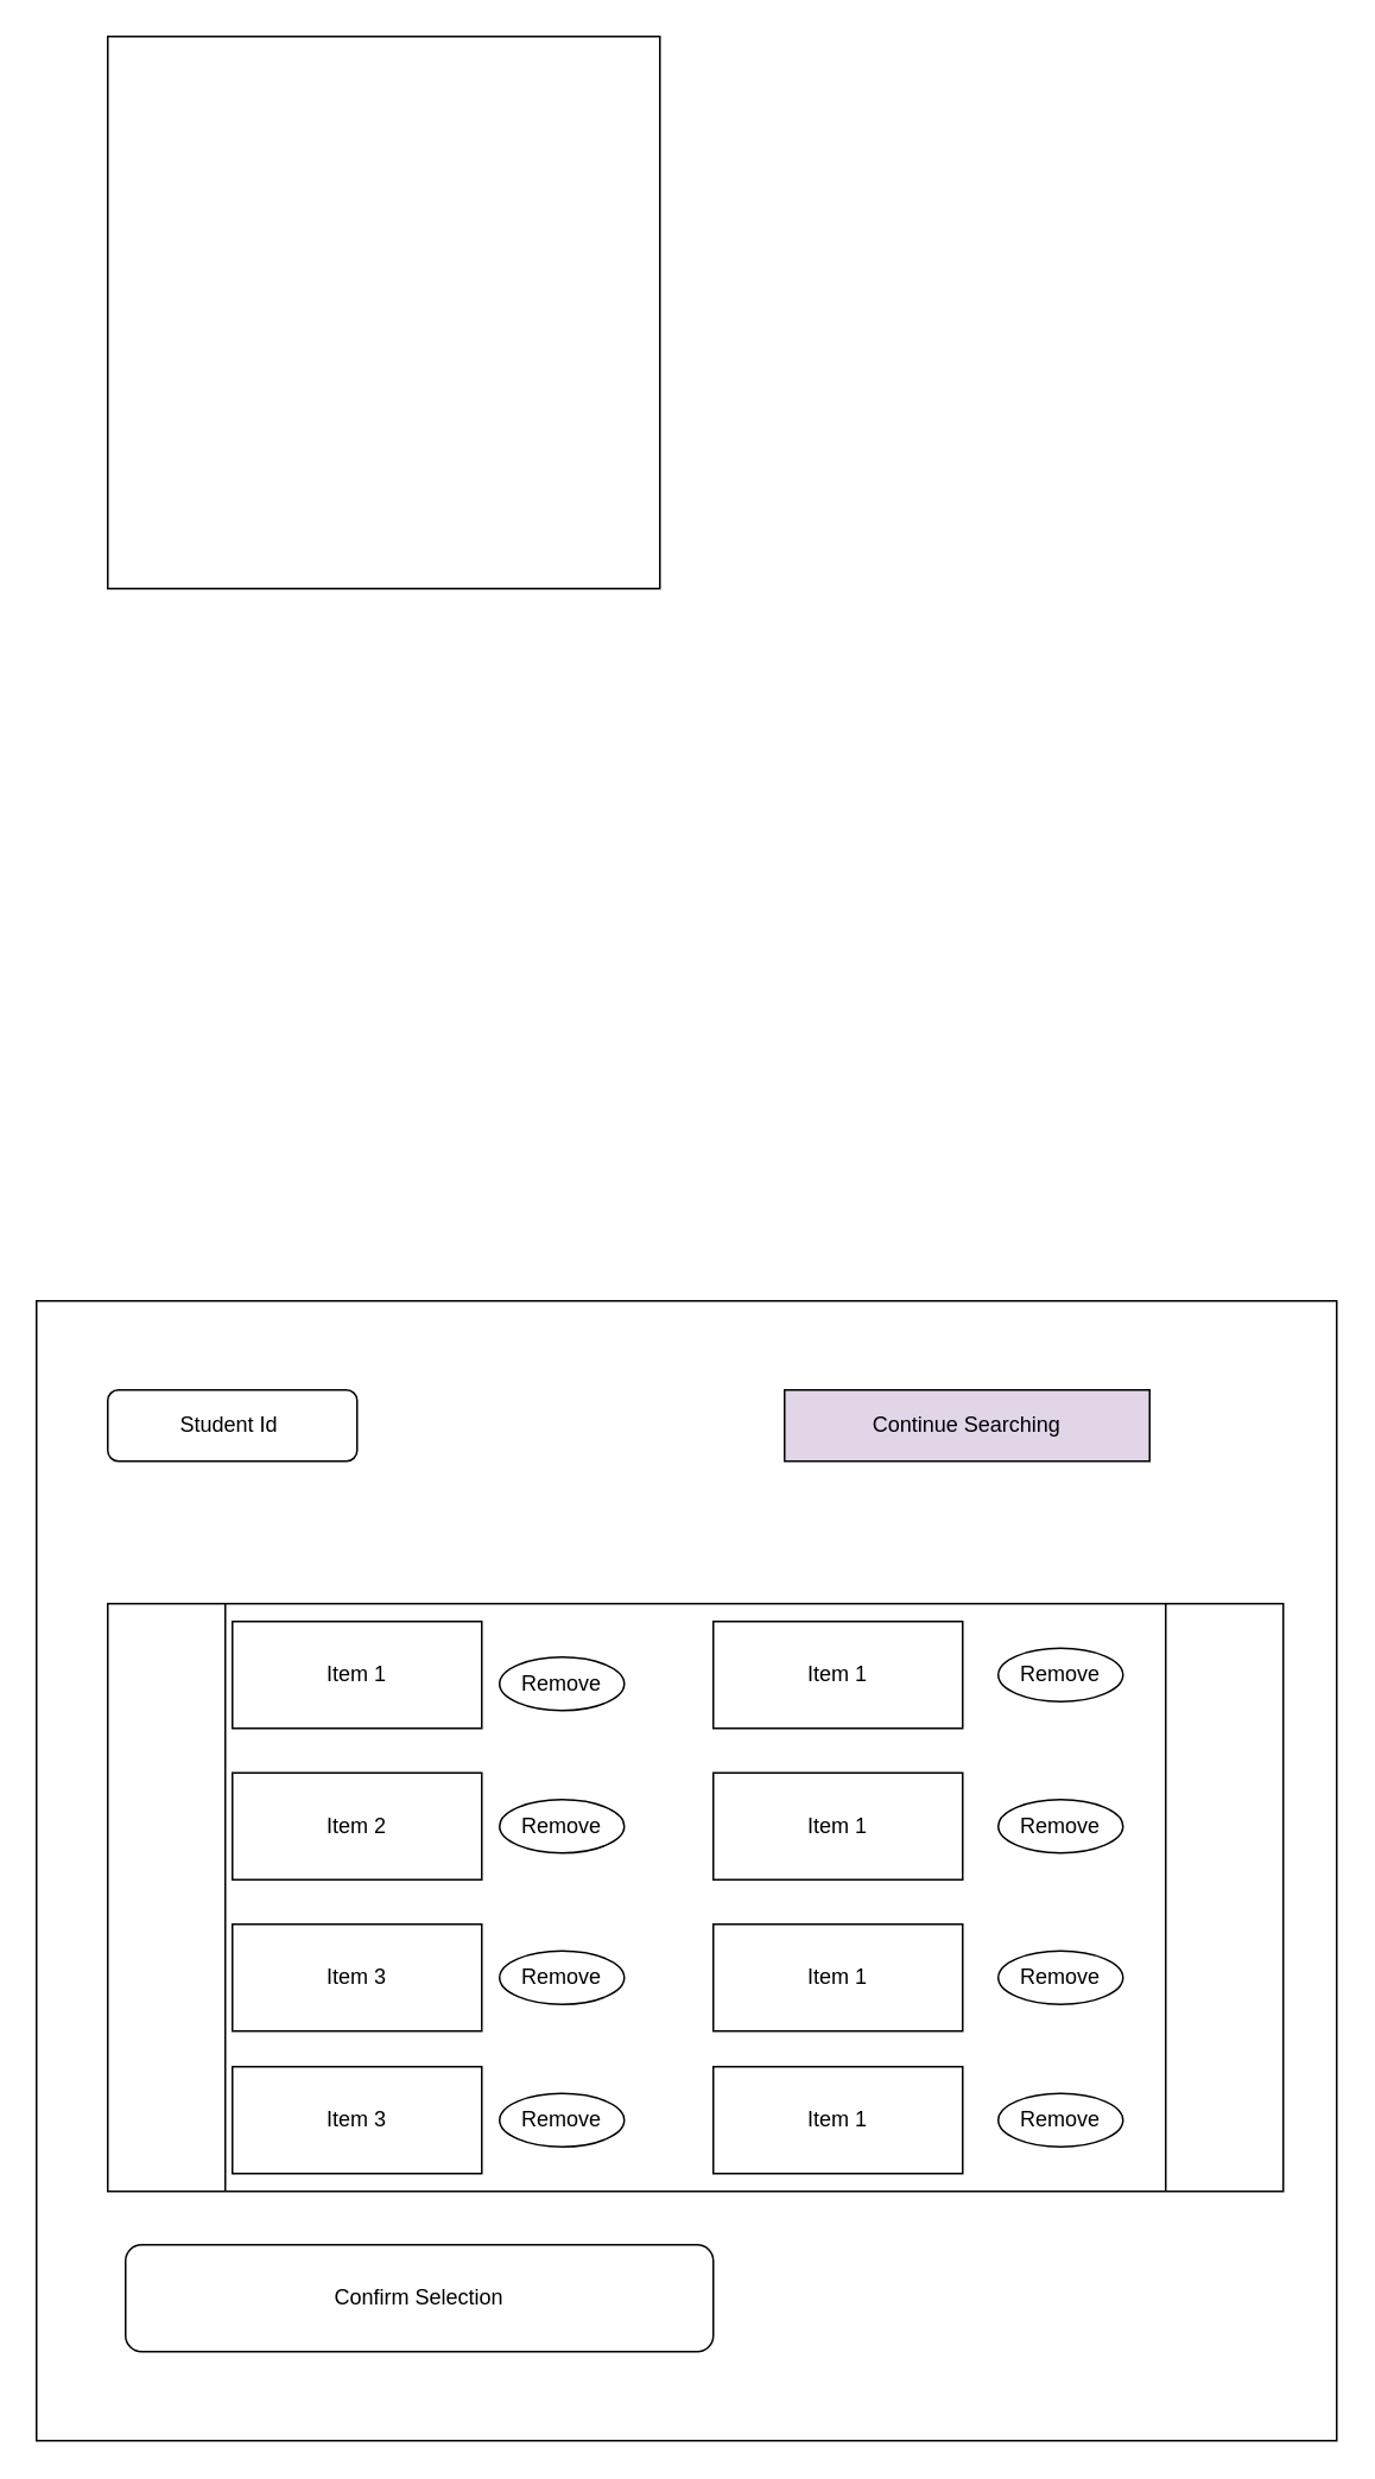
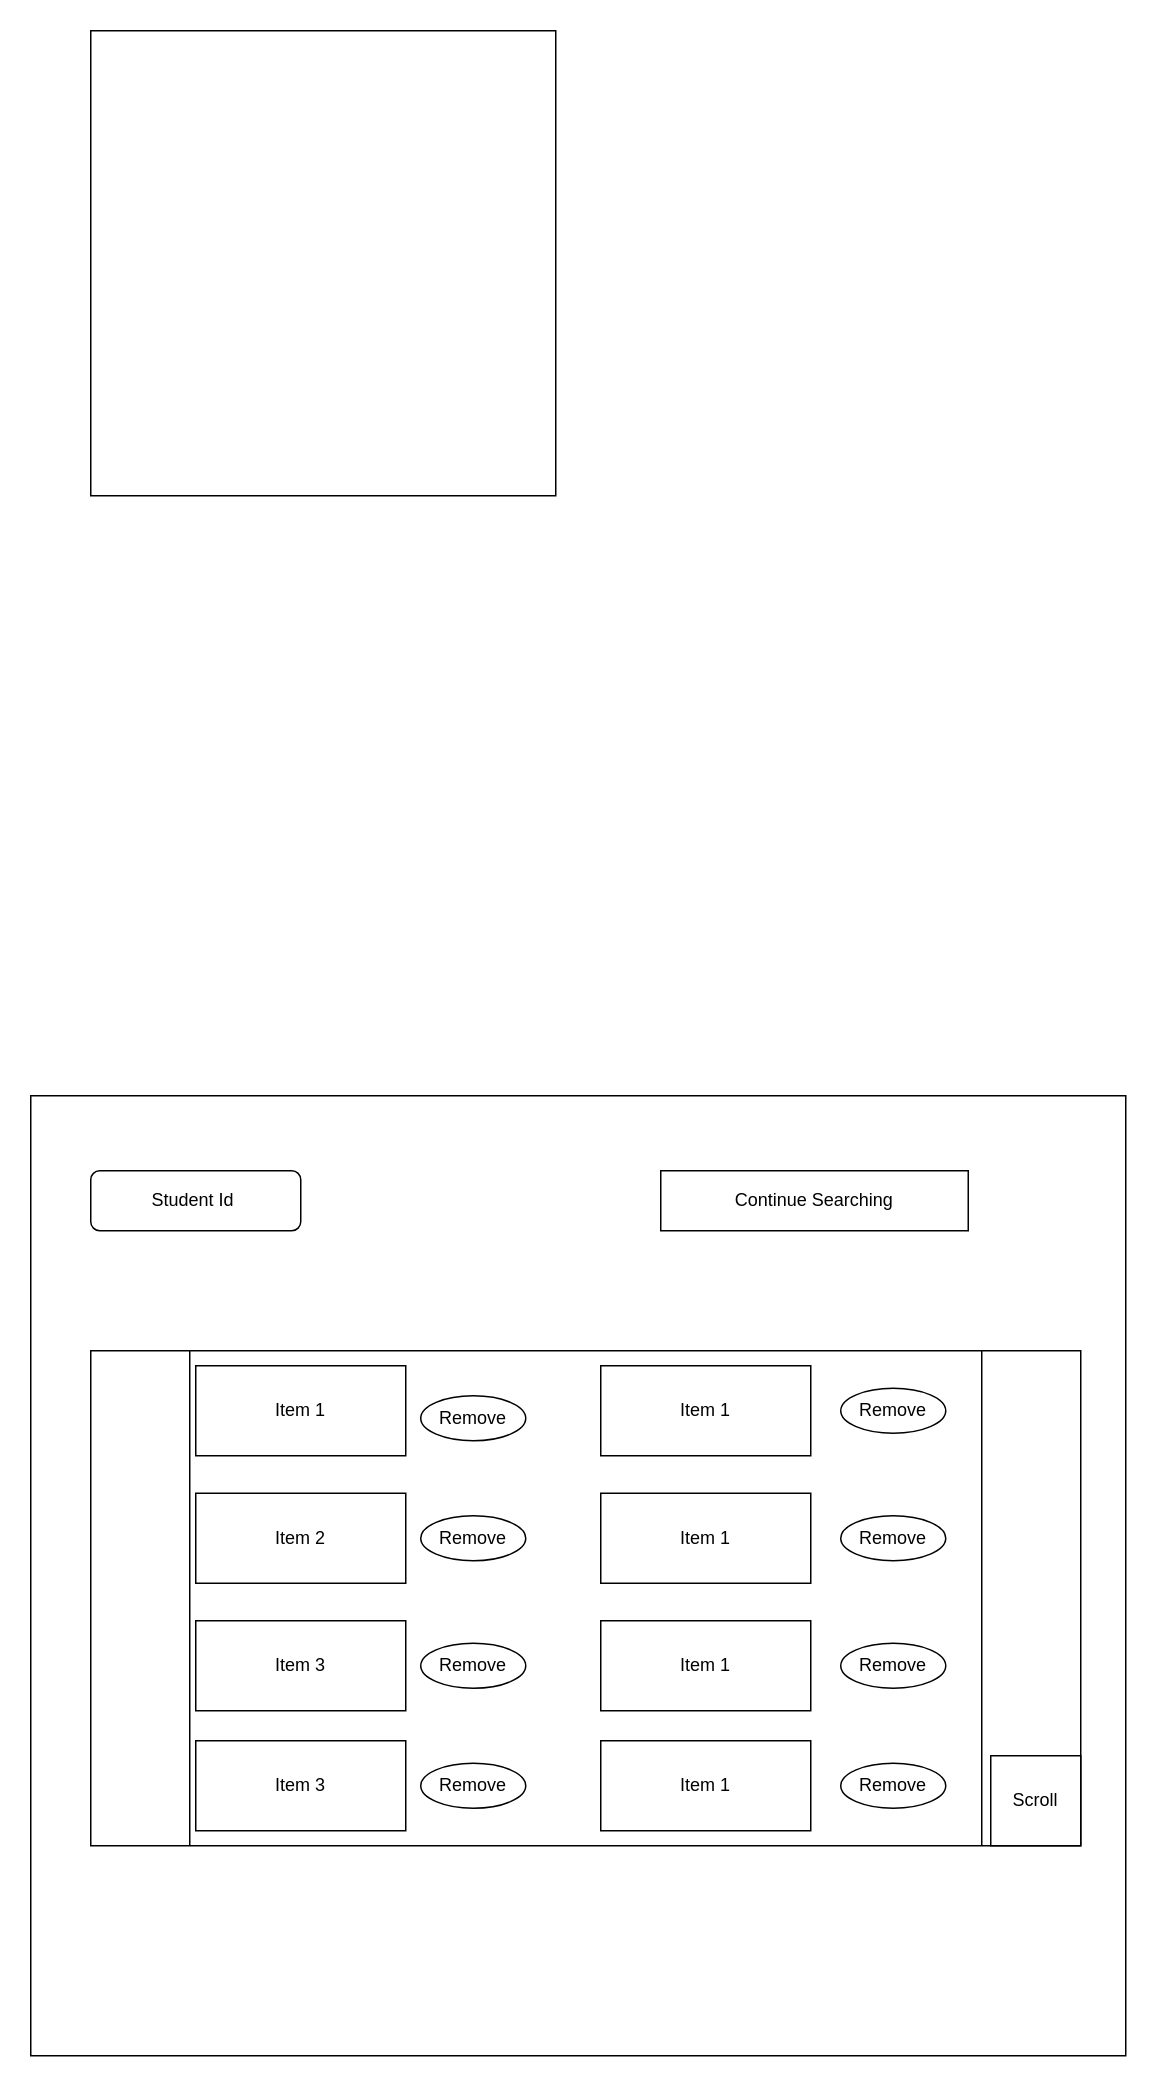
- <mxCell id="12" value="Continue Searching" style="rounded=0;whiteSpace=wrap;html=1;fillColor=#e1d5e7;" vertex="1" parent="1"><mxGeometry x="440" y="780" width="205" height="40" as="geometry" /></mxCell>
+ <mxCell id="12" value="Continue Searching" style="rounded=0;whiteSpace=wrap;html=1;" vertex="1" parent="1"><mxGeometry x="440" y="780" width="205" height="40" as="geometry" /></mxCell>
+ <mxCell id="25" value="Scroll" style="rounded=0;whiteSpace=wrap;html=1;" vertex="1" parent="1"><mxGeometry x="660" y="1170" width="60" height="60" as="geometry" /></mxCell>
- <mxCell id="6" value="Confirm Selection" style="rounded=1;whiteSpace=wrap;html=1;" vertex="1" parent="1"><mxGeometry x="70" y="1260" width="330" height="60" as="geometry" /></mxCell>
